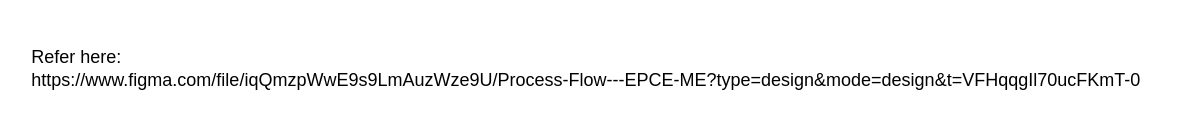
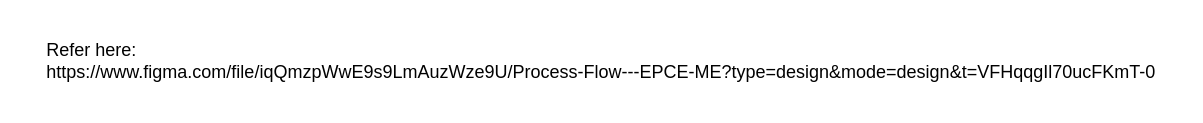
- <mxCell id="2" value="&lt;div style=&quot;text-align: left;&quot;&gt;&lt;span style=&quot;background-color: initial;&quot;&gt;Refer here:&lt;/span&gt;&lt;/div&gt;&lt;div style=&quot;text-align: left;&quot;&gt;&lt;span style=&quot;background-color: initial;&quot;&gt;https://www.figma.com/file/iqQmzpWwE9s9LmAuzWze9U/Process-Flow---EPCE-ME?type=design&amp;amp;mode=design&amp;amp;t=VFHqqgIl70ucFKmT-0&lt;/span&gt;&lt;/div&gt;" style="text;html=1;align=center;verticalAlign=middle;resizable=0;points=[];autosize=1;strokeColor=none;fillColor=none;" vertex="1" parent="1"><mxGeometry x="10" y="25" width="760" height="40" as="geometry" /></mxCell>
+ <mxCell id="2" value="&lt;div style=&quot;text-align: left;&quot;&gt;&lt;span style=&quot;background-color: initial;&quot;&gt;Refer here:&lt;/span&gt;&lt;/div&gt;&lt;div style=&quot;text-align: left;&quot;&gt;&lt;span style=&quot;background-color: initial;&quot;&gt;https://www.figma.com/file/iqQmzpWwE9s9LmAuzWze9U/Process-Flow---EPCE-ME?type=design&amp;amp;mode=design&amp;amp;t=VFHqqgIl70ucFKmT-0&lt;/span&gt;&lt;/div&gt;" style="text;html=1;align=center;verticalAlign=middle;resizable=0;points=[];autosize=1;strokeColor=none;fillColor=none;" vertex="1" parent="1"><mxGeometry x="20" y="20" width="760" height="40" as="geometry" /></mxCell>
